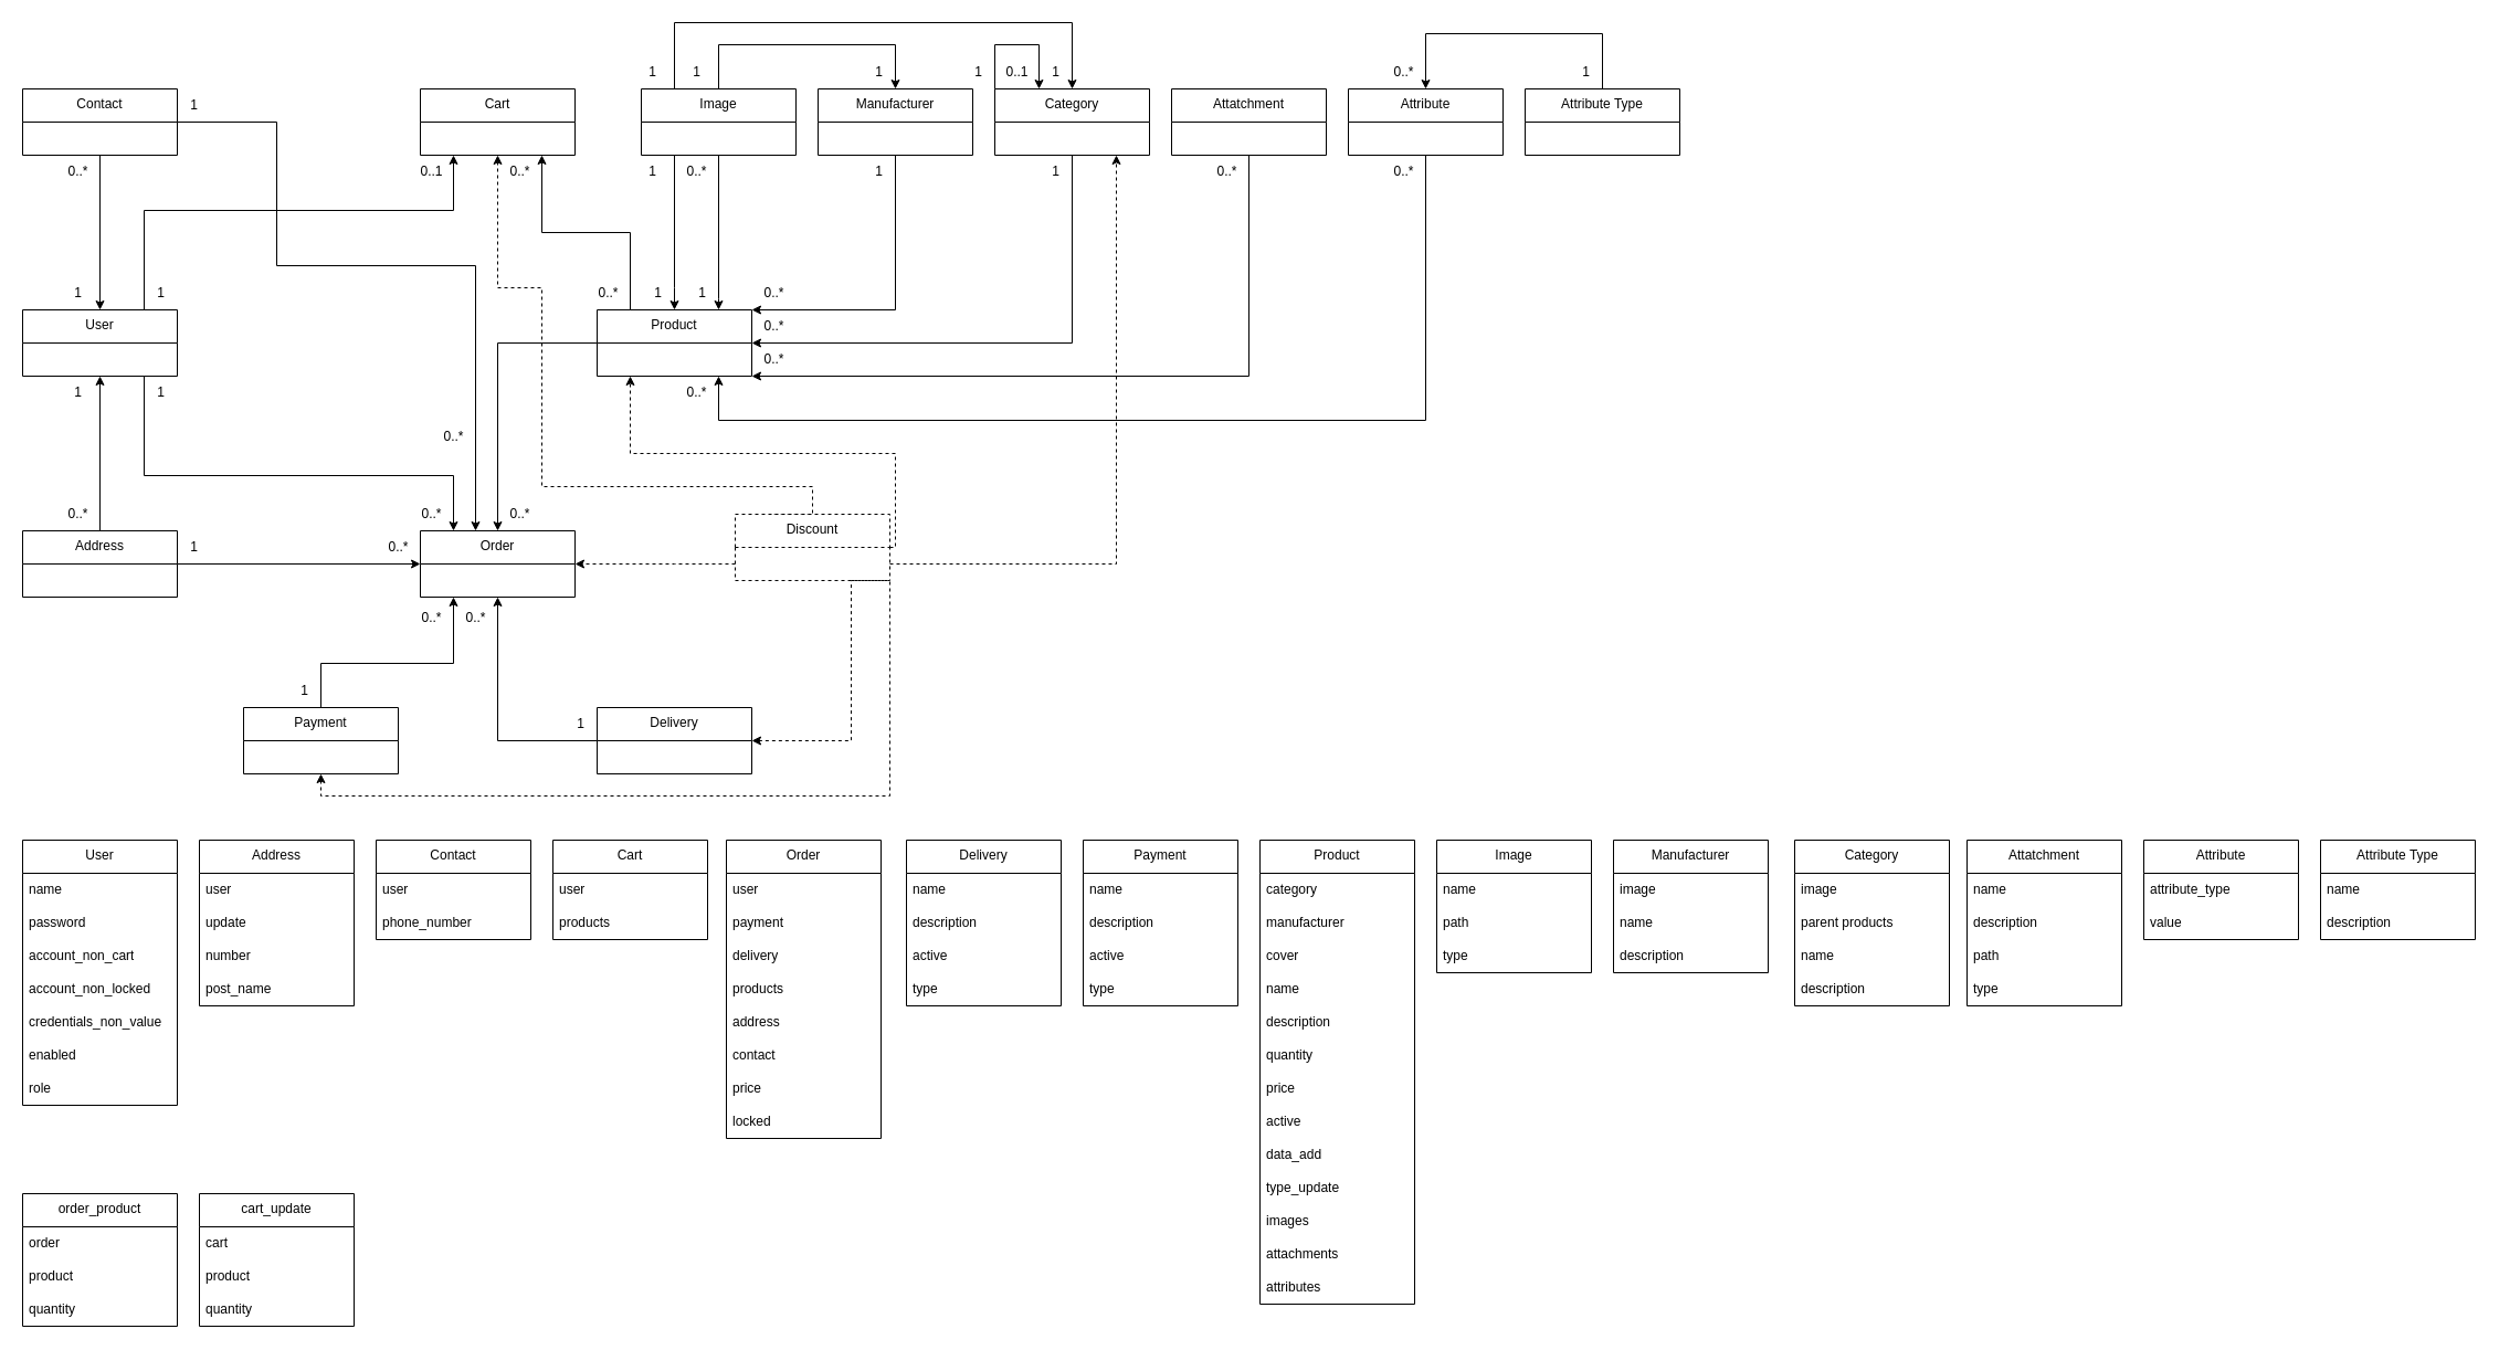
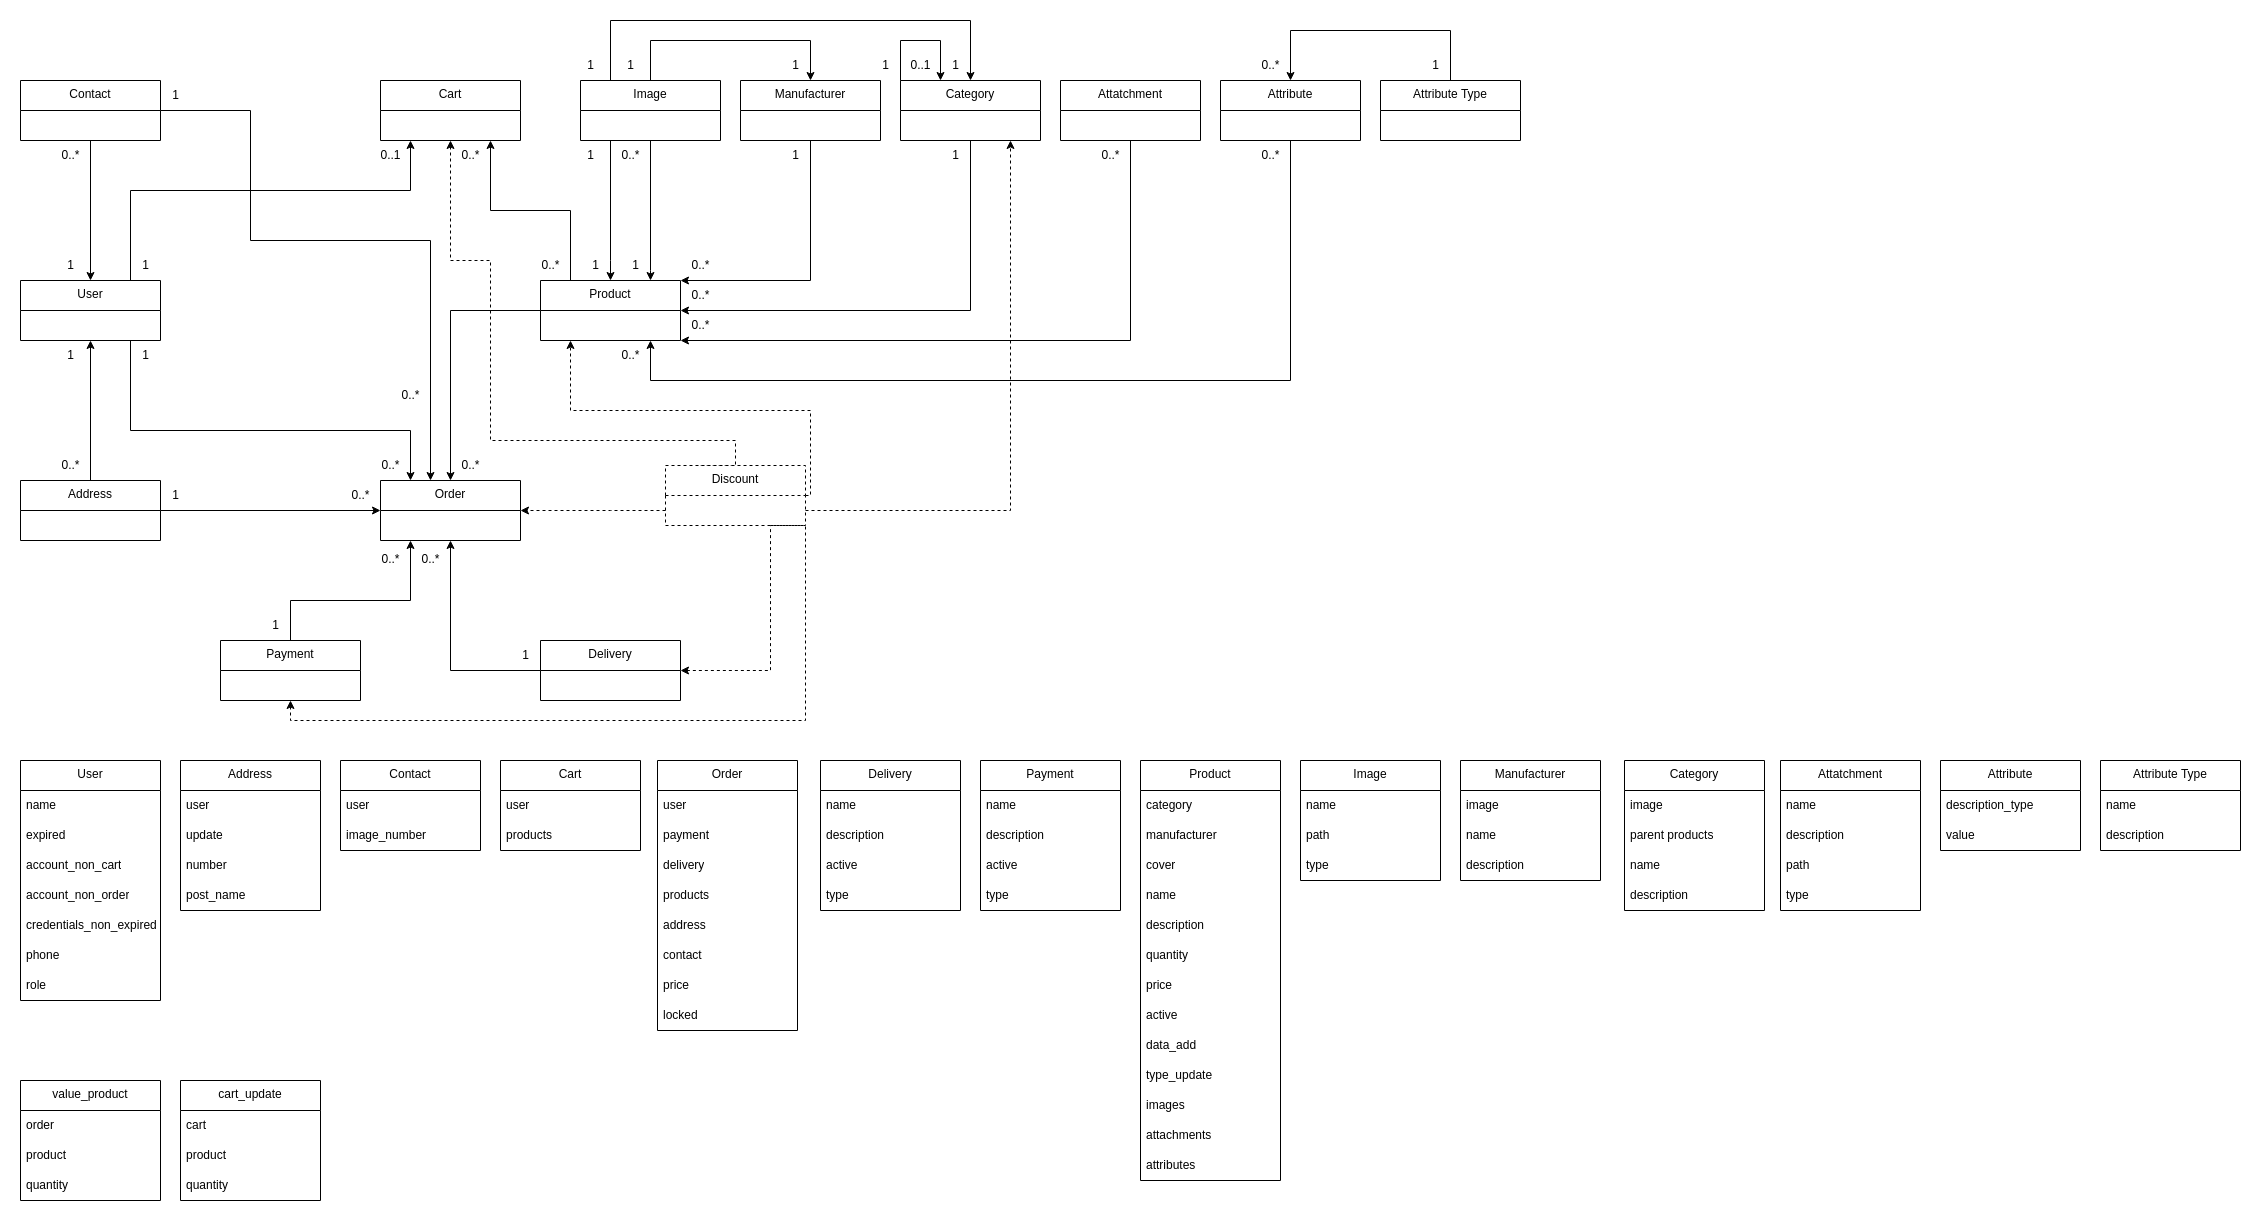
- <mxCell id="114" value="attribute_type" style="text;strokeColor=none;fillColor=none;align=left;verticalAlign=middle;spacingLeft=4;spacingRight=4;overflow=hidden;points=[[0,0.5],[1,0.5]];portConstraint=eastwest;rotatable=0;whiteSpace=wrap;html=1;" parent="113" vertex="1"><mxGeometry y="30" width="140" height="30" as="geometry" /></mxCell>
+ <mxCell id="114" value="description_type" style="text;strokeColor=none;fillColor=none;align=left;verticalAlign=middle;spacingLeft=4;spacingRight=4;overflow=hidden;points=[[0,0.5],[1,0.5]];portConstraint=eastwest;rotatable=0;whiteSpace=wrap;html=1;" parent="113" vertex="1"><mxGeometry y="30" width="140" height="30" as="geometry" /></mxCell>
- <mxCell id="40" value="password" style="text;strokeColor=none;fillColor=none;align=left;verticalAlign=middle;spacingLeft=4;spacingRight=4;overflow=hidden;points=[[0,0.5],[1,0.5]];portConstraint=eastwest;rotatable=0;whiteSpace=wrap;html=1;" parent="38" vertex="1"><mxGeometry y="60" width="140" height="30" as="geometry" /></mxCell>
+ <mxCell id="40" value="expired" style="text;strokeColor=none;fillColor=none;align=left;verticalAlign=middle;spacingLeft=4;spacingRight=4;overflow=hidden;points=[[0,0.5],[1,0.5]];portConstraint=eastwest;rotatable=0;whiteSpace=wrap;html=1;" parent="38" vertex="1"><mxGeometry y="60" width="140" height="30" as="geometry" /></mxCell>
- <mxCell id="53" value="phone_number" style="text;strokeColor=none;fillColor=none;align=left;verticalAlign=middle;spacingLeft=4;spacingRight=4;overflow=hidden;points=[[0,0.5],[1,0.5]];portConstraint=eastwest;rotatable=0;whiteSpace=wrap;html=1;" parent="51" vertex="1"><mxGeometry y="60" width="140" height="30" as="geometry" /></mxCell>
+ <mxCell id="53" value="image_number" style="text;strokeColor=none;fillColor=none;align=left;verticalAlign=middle;spacingLeft=4;spacingRight=4;overflow=hidden;points=[[0,0.5],[1,0.5]];portConstraint=eastwest;rotatable=0;whiteSpace=wrap;html=1;" parent="51" vertex="1"><mxGeometry y="60" width="140" height="30" as="geometry" /></mxCell>
- <mxCell id="42" value="account_non_locked" style="text;strokeColor=none;fillColor=none;align=left;verticalAlign=middle;spacingLeft=4;spacingRight=4;overflow=hidden;points=[[0,0.5],[1,0.5]];portConstraint=eastwest;rotatable=0;whiteSpace=wrap;html=1;" parent="38" vertex="1"><mxGeometry y="120" width="140" height="30" as="geometry" /></mxCell>
+ <mxCell id="42" value="account_non_order" style="text;strokeColor=none;fillColor=none;align=left;verticalAlign=middle;spacingLeft=4;spacingRight=4;overflow=hidden;points=[[0,0.5],[1,0.5]];portConstraint=eastwest;rotatable=0;whiteSpace=wrap;html=1;" parent="38" vertex="1"><mxGeometry y="120" width="140" height="30" as="geometry" /></mxCell>
- <mxCell id="43" value="credentials_non_value" style="text;strokeColor=none;fillColor=none;align=left;verticalAlign=middle;spacingLeft=4;spacingRight=4;overflow=hidden;points=[[0,0.5],[1,0.5]];portConstraint=eastwest;rotatable=0;whiteSpace=wrap;html=1;" parent="38" vertex="1"><mxGeometry y="150" width="140" height="30" as="geometry" /></mxCell>
+ <mxCell id="43" value="credentials_non_expired" style="text;strokeColor=none;fillColor=none;align=left;verticalAlign=middle;spacingLeft=4;spacingRight=4;overflow=hidden;points=[[0,0.5],[1,0.5]];portConstraint=eastwest;rotatable=0;whiteSpace=wrap;html=1;" parent="38" vertex="1"><mxGeometry y="150" width="140" height="30" as="geometry" /></mxCell>
- <mxCell id="44" value="enabled" style="text;strokeColor=none;fillColor=none;align=left;verticalAlign=middle;spacingLeft=4;spacingRight=4;overflow=hidden;points=[[0,0.5],[1,0.5]];portConstraint=eastwest;rotatable=0;whiteSpace=wrap;html=1;" parent="38" vertex="1"><mxGeometry y="180" width="140" height="30" as="geometry" /></mxCell>
+ <mxCell id="44" value="phone" style="text;strokeColor=none;fillColor=none;align=left;verticalAlign=middle;spacingLeft=4;spacingRight=4;overflow=hidden;points=[[0,0.5],[1,0.5]];portConstraint=eastwest;rotatable=0;whiteSpace=wrap;html=1;" parent="38" vertex="1"><mxGeometry y="180" width="140" height="30" as="geometry" /></mxCell>
- <mxCell id="158" value="order_product" style="swimlane;fontStyle=0;align=center;verticalAlign=top;childLayout=stackLayout;horizontal=1;startSize=30;horizontalStack=0;resizeParent=1;resizeParentMax=0;resizeLast=0;collapsible=0;marginBottom=0;html=1;whiteSpace=wrap;" vertex="1" parent="1"><mxGeometry x="20" y="1080" width="140" height="120" as="geometry" /></mxCell>
+ <mxCell id="158" value="value_product" style="swimlane;fontStyle=0;align=center;verticalAlign=top;childLayout=stackLayout;horizontal=1;startSize=30;horizontalStack=0;resizeParent=1;resizeParentMax=0;resizeLast=0;collapsible=0;marginBottom=0;html=1;whiteSpace=wrap;" vertex="1" parent="1"><mxGeometry x="20" y="1080" width="140" height="120" as="geometry" /></mxCell>
